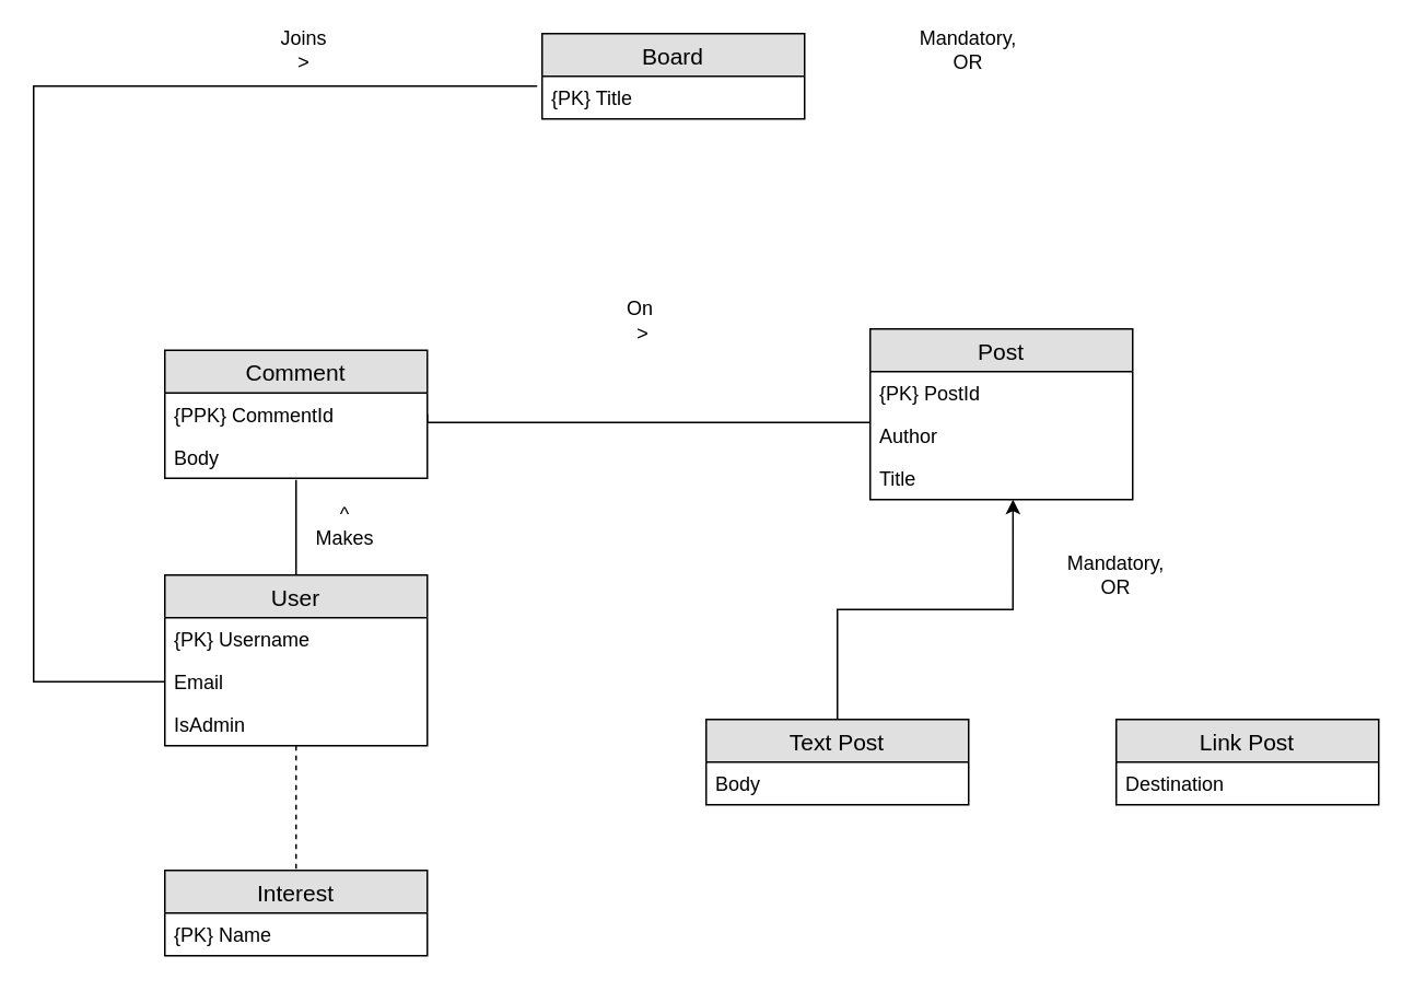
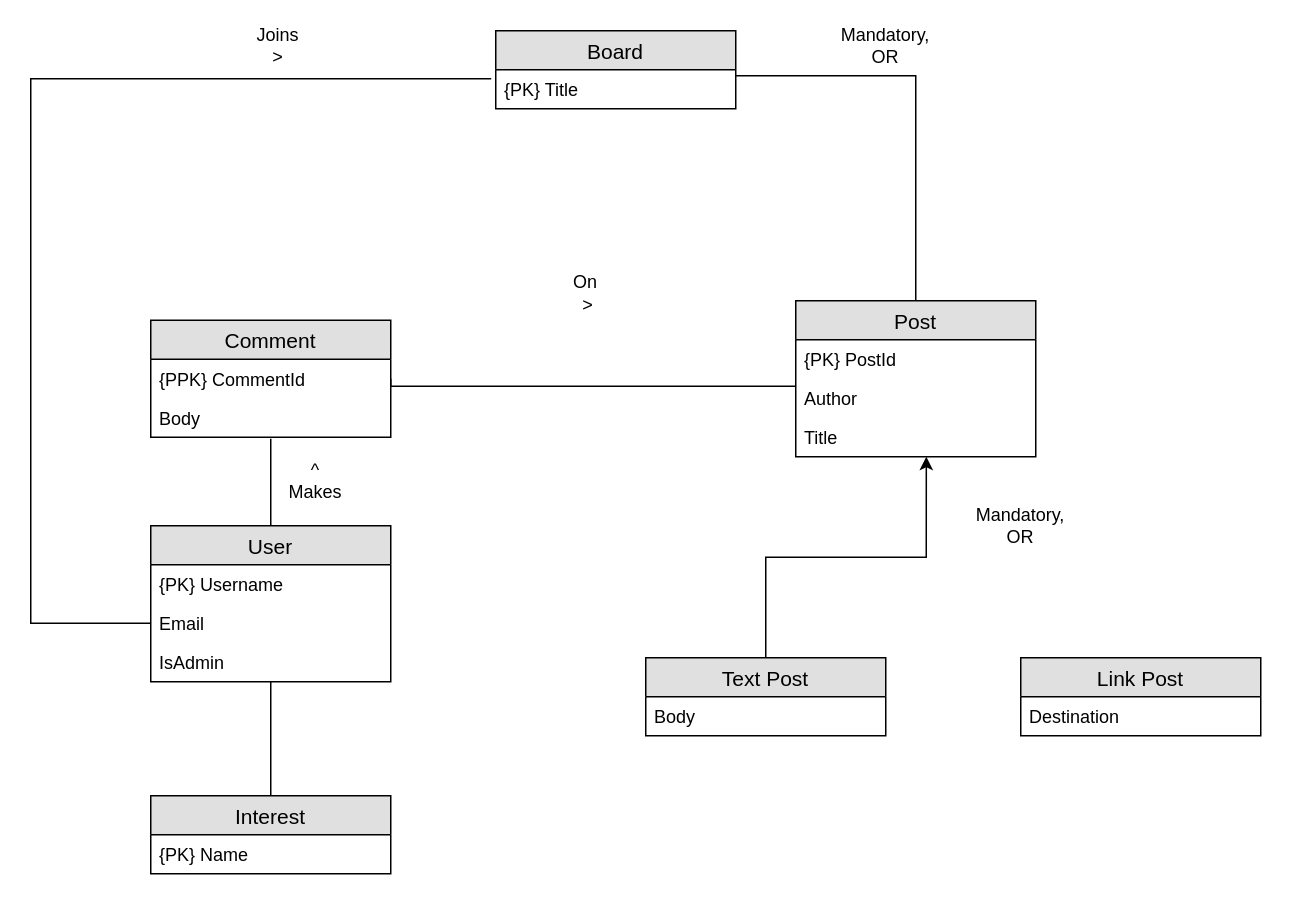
+ <mxCell id="15" style="edgeStyle=orthogonalEdgeStyle;rounded=0;orthogonalLoop=1;jettySize=auto;html=1;exitX=0.5;exitY=0;exitDx=0;exitDy=0;entryX=1;entryY=0.154;entryDx=0;entryDy=0;entryPerimeter=0;endArrow=none;endFill=0;" edge="1" parent="1" source="16" target="29"><mxGeometry relative="1" as="geometry" /></mxCell>
- <mxCell id="2" value="" style="edgeStyle=orthogonalEdgeStyle;rounded=0;orthogonalLoop=1;jettySize=auto;html=1;entryX=0.5;entryY=0;entryDx=0;entryDy=0;endArrow=none;endFill=0;dashed=1;" edge="1" parent="1" source="4" target="13"><mxGeometry relative="1" as="geometry"><mxPoint x="180" y="570" as="targetPoint" /></mxGeometry></mxCell>
+ <mxCell id="2" value="" style="edgeStyle=orthogonalEdgeStyle;rounded=0;orthogonalLoop=1;jettySize=auto;html=1;entryX=0.5;entryY=0;entryDx=0;entryDy=0;endArrow=none;endFill=0;" edge="1" parent="1" source="4" target="13"><mxGeometry relative="1" as="geometry"><mxPoint x="180" y="570" as="targetPoint" /></mxGeometry></mxCell>
